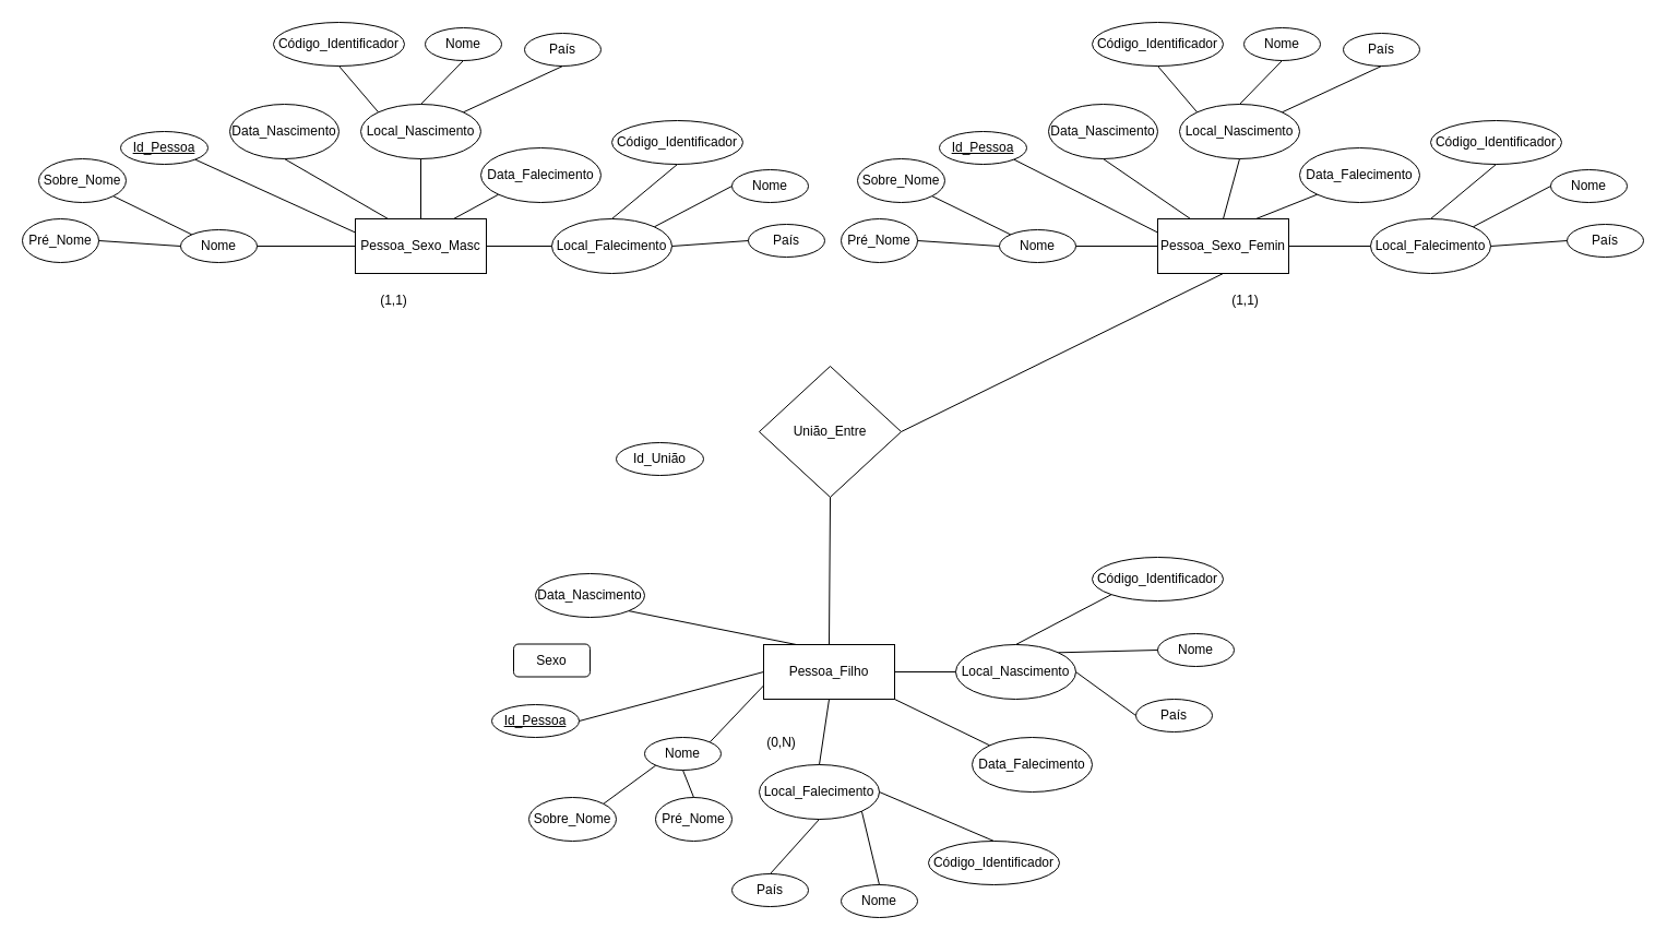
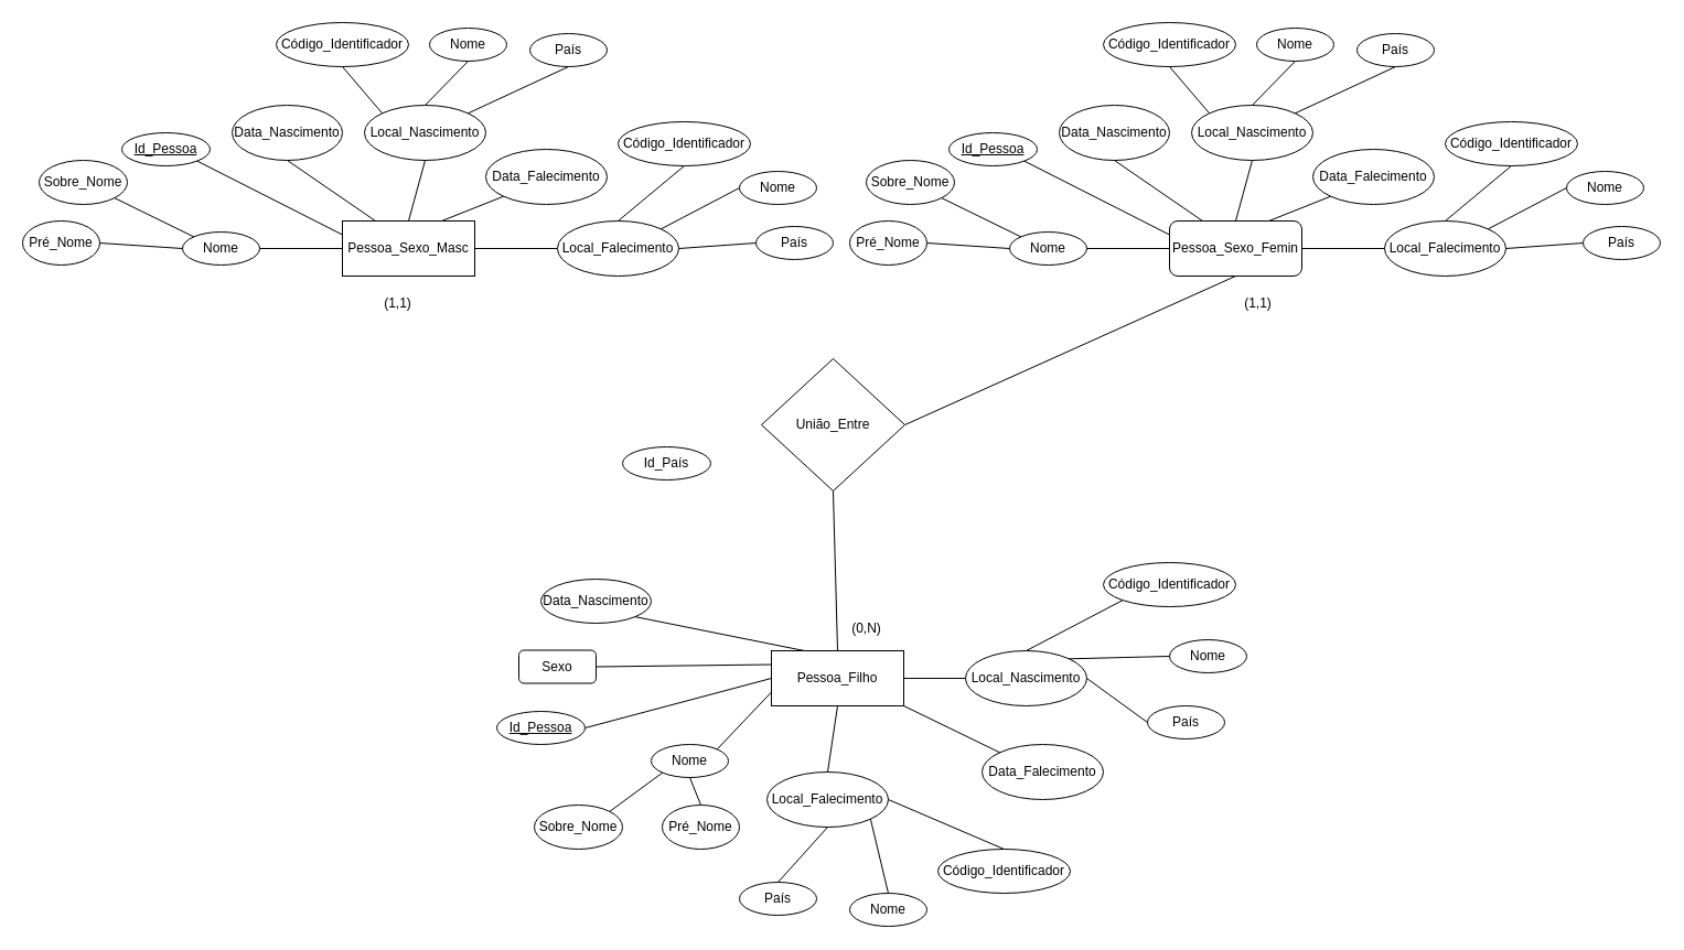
- <mxCell id="33" value="Pessoa_Sexo_Masc" style="rounded=0;whiteSpace=wrap;html=1;" vertex="1" parent="1"><mxGeometry x="325" y="200" width="120" height="50" as="geometry" /></mxCell>
+ <mxCell id="33" value="Pessoa_Sexo_Masc" style="rounded=0;whiteSpace=wrap;html=1;" vertex="1" parent="1"><mxGeometry x="310" y="200" width="120" height="50" as="geometry" /></mxCell>
- <mxCell id="2" value="Pessoa_Sexo_Femin" style="rounded=0;whiteSpace=wrap;html=1;" parent="1" vertex="1"><mxGeometry x="1060" y="200" width="120" height="50" as="geometry" /></mxCell>
+ <mxCell id="2" value="Pessoa_Sexo_Femin" style="whiteSpace=wrap;html=1;rounded=1;" parent="1" vertex="1"><mxGeometry x="1060" y="200" width="120" height="50" as="geometry" /></mxCell>
- <mxCell id="12" value="União_Entre" style="rhombus;whiteSpace=wrap;html=1;" parent="1" vertex="1"><mxGeometry x="695" y="335" width="130" height="120" as="geometry" /></mxCell>
+ <mxCell id="12" value="União_Entre" style="rhombus;whiteSpace=wrap;html=1;" parent="1" vertex="1"><mxGeometry x="690" y="325" width="130" height="120" as="geometry" /></mxCell>
- <mxCell id="17" value="Id_União" style="ellipse;whiteSpace=wrap;html=1;" parent="1" vertex="1"><mxGeometry x="564" y="405" width="80" height="30" as="geometry" /></mxCell>
+ <mxCell id="17" value="Id_País" style="ellipse;whiteSpace=wrap;html=1;" parent="1" vertex="1"><mxGeometry x="564" y="405" width="80" height="30" as="geometry" /></mxCell>
+ <mxCell id="91" value="" style="endArrow=none;html=1;entryX=1;entryY=0.5;entryDx=0;entryDy=0;exitX=0;exitY=0.25;exitDx=0;exitDy=0;" edge="1" parent="1" source="63" target="86"><mxGeometry width="50" height="50" relative="1" as="geometry"><mxPoint x="779" y="660" as="sourcePoint" /><mxPoint x="829" y="610" as="targetPoint" /></mxGeometry></mxCell>
- <mxCell id="95" value="(0,N)" style="text;html=1;align=center;verticalAlign=middle;resizable=0;points=[];autosize=1;" vertex="1" parent="1"><mxGeometry x="695" y="670" width="40" height="20" as="geometry" /></mxCell>
+ <mxCell id="95" value="(0,N)" style="text;html=1;align=center;verticalAlign=middle;resizable=0;points=[];autosize=1;" vertex="1" parent="1"><mxGeometry x="765" y="560" width="40" height="20" as="geometry" /></mxCell>
